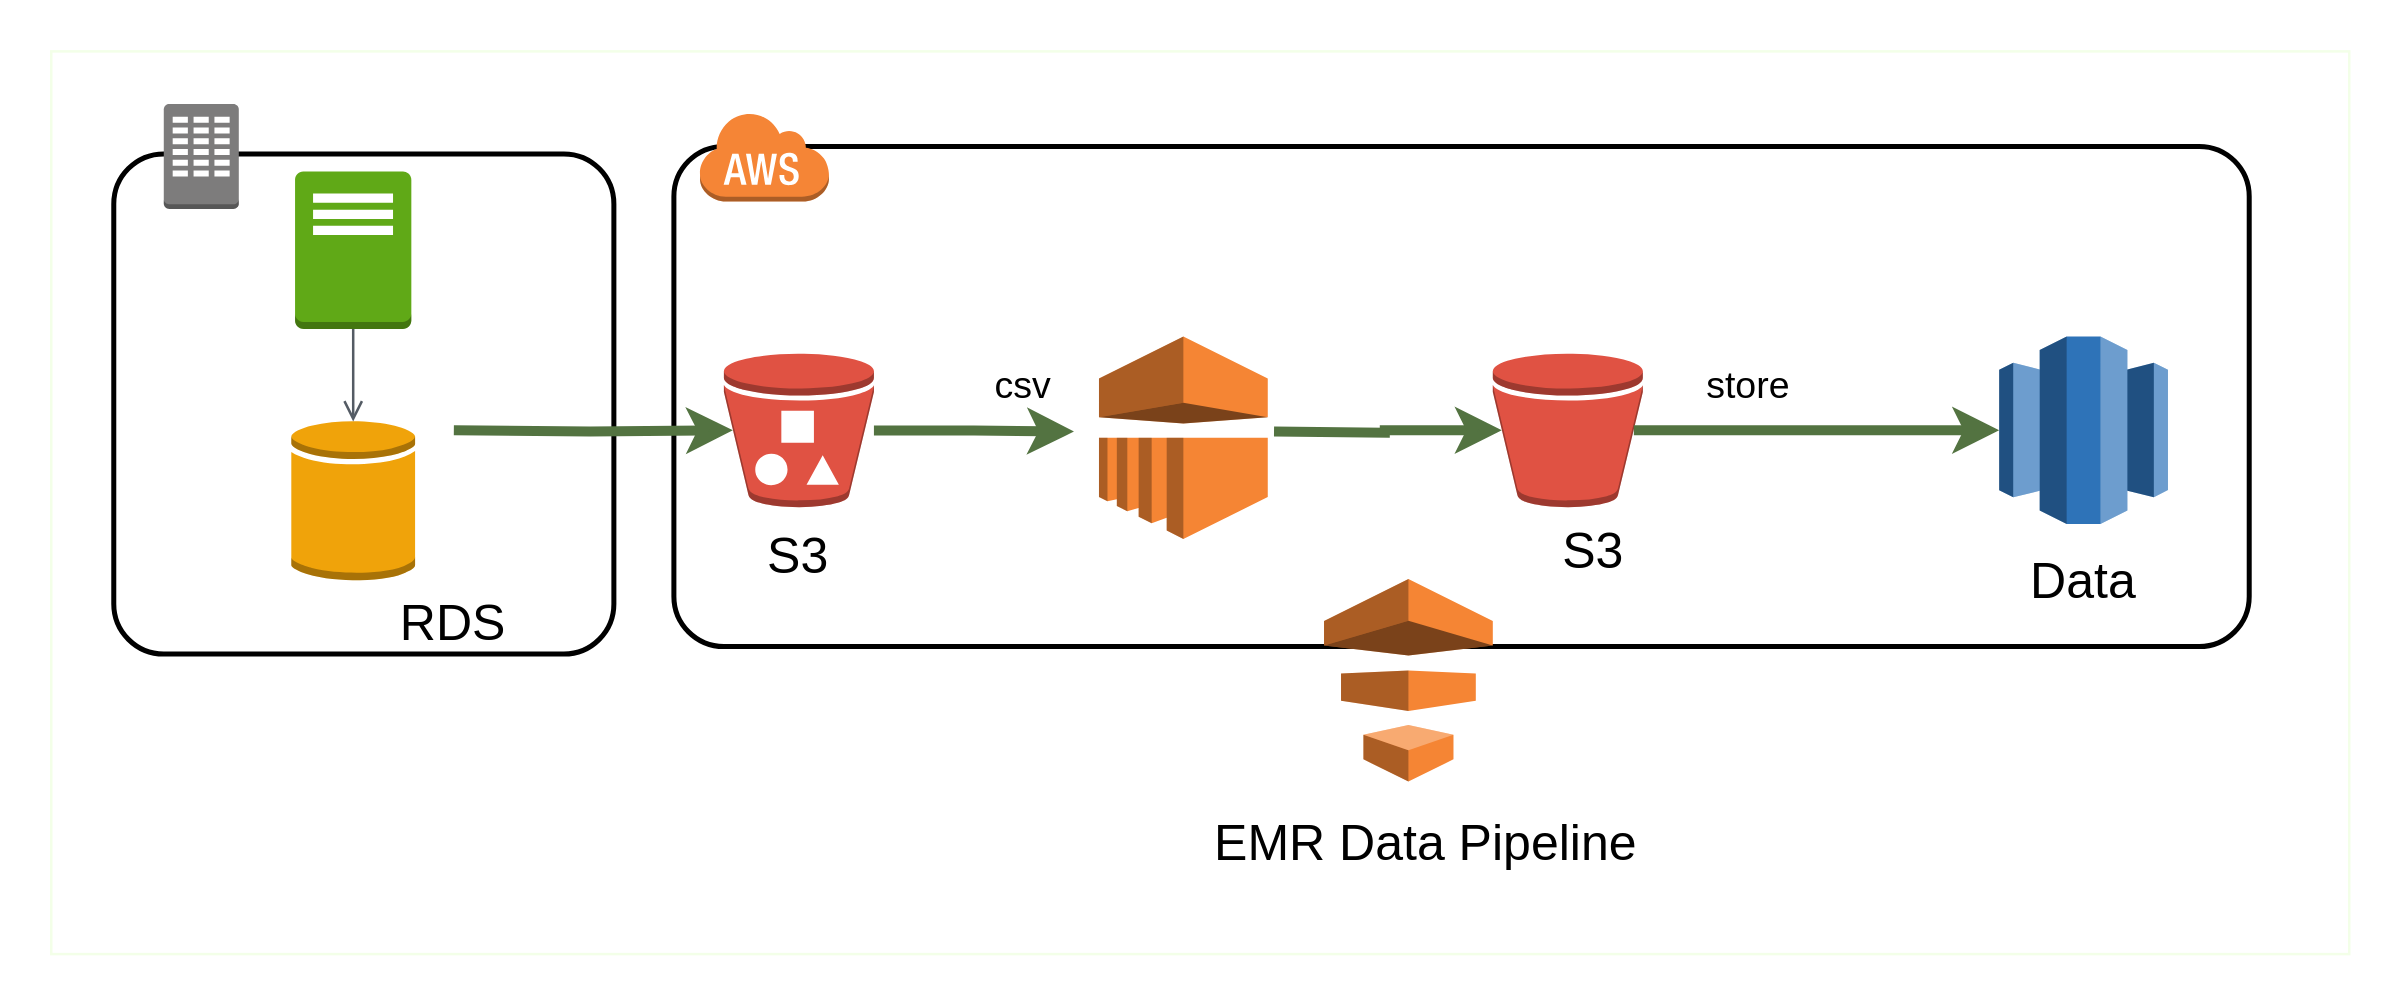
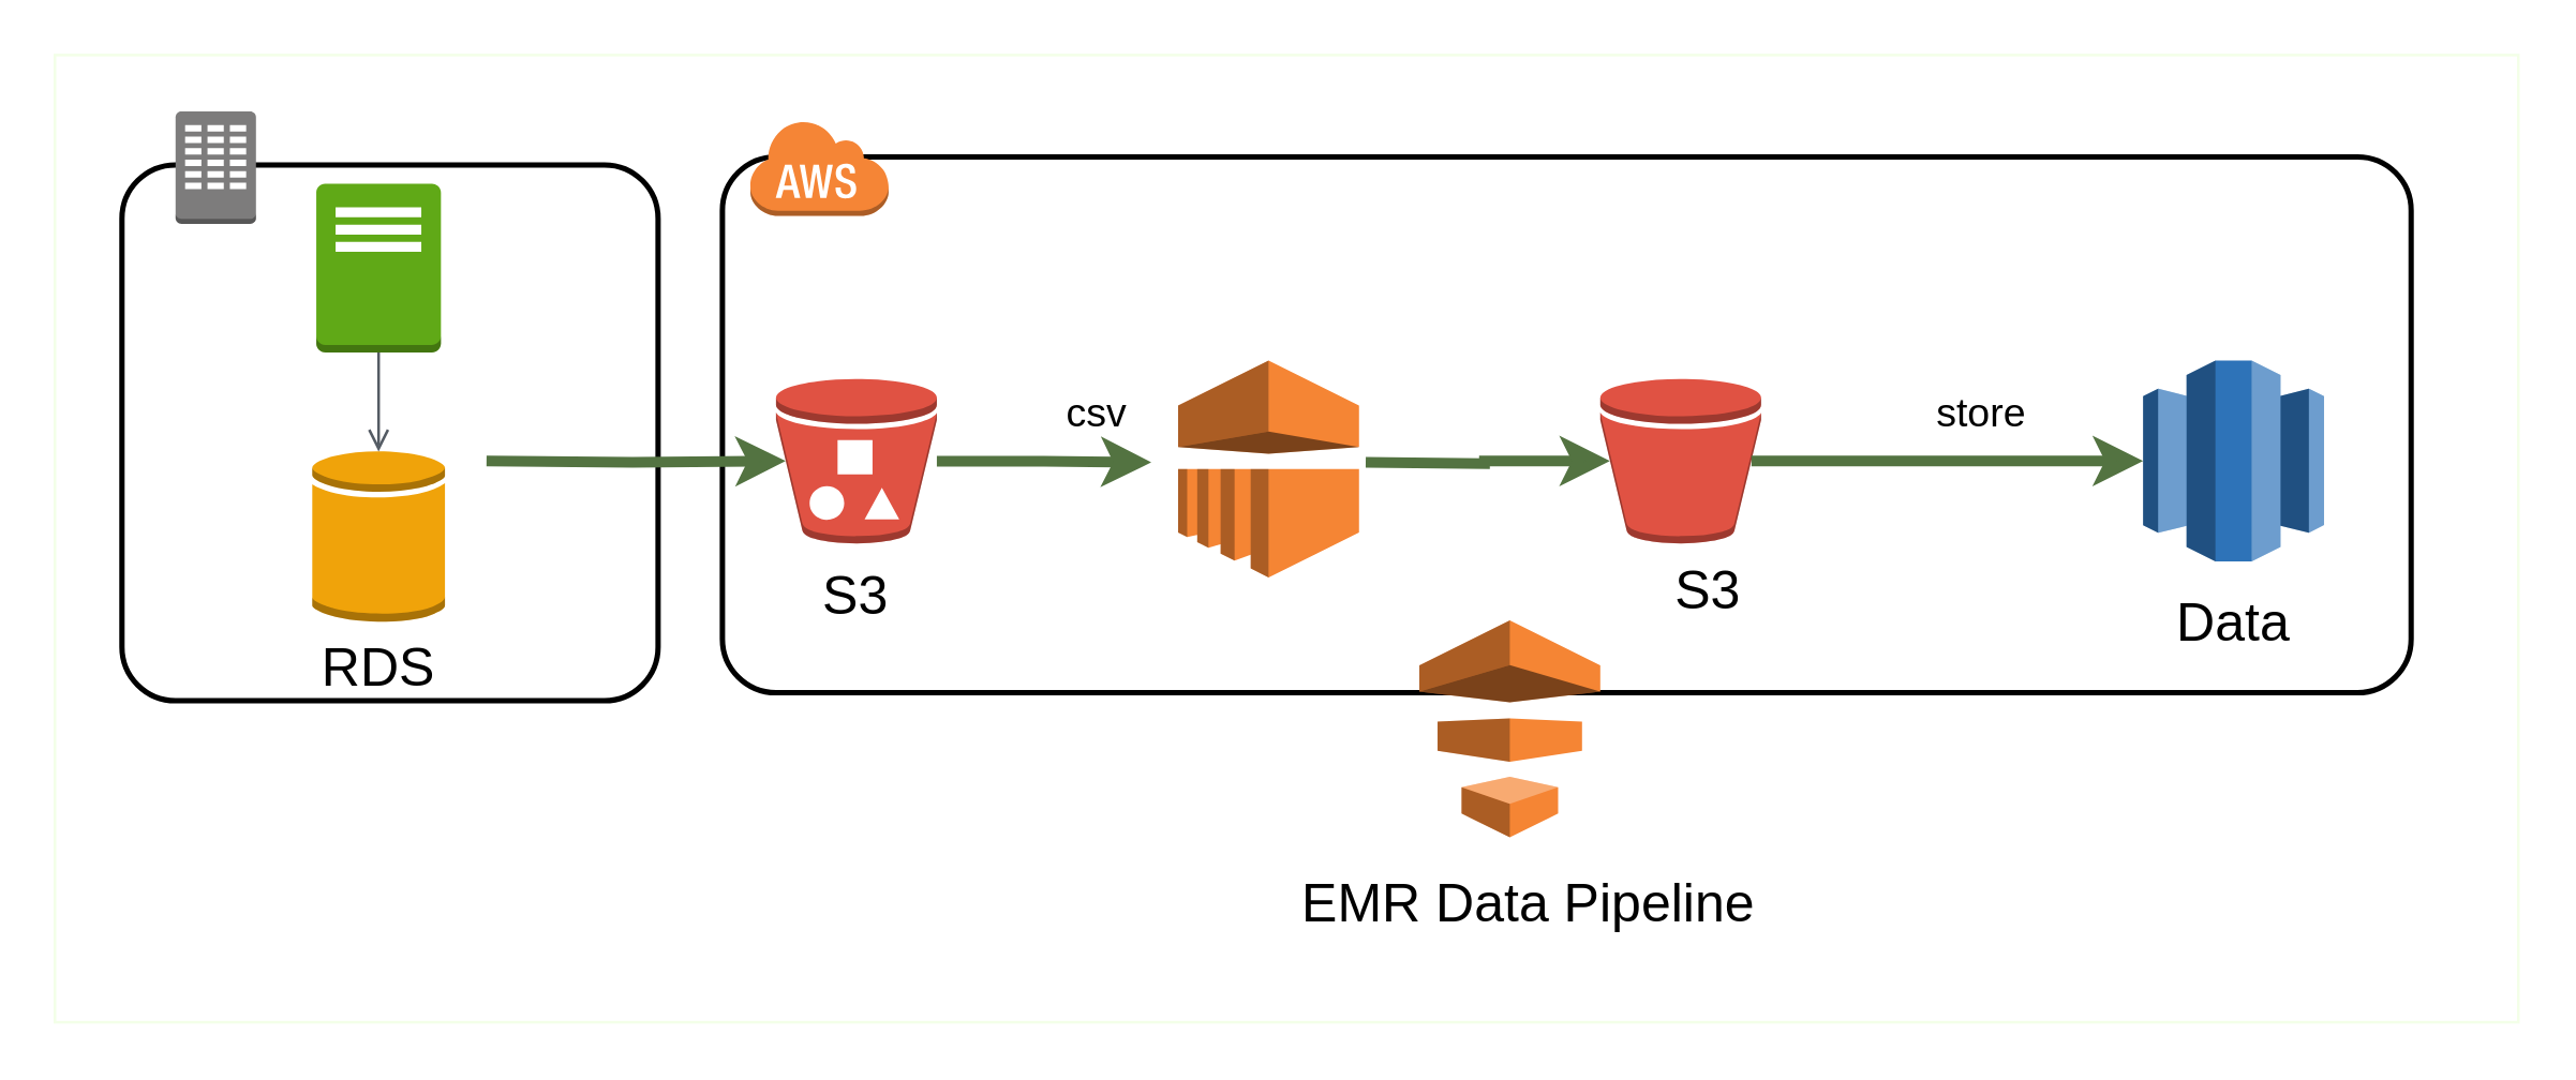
- <mxCell id="20" value="&lt;span style=&quot;font-size: 15px&quot;&gt;store&lt;/span&gt;" style="text;html=1;strokeColor=none;fillColor=none;align=center;verticalAlign=middle;whiteSpace=wrap;rounded=0;fontSize=20;" parent="1" vertex="1"><mxGeometry x="679" y="140.75" width="40" height="20" as="geometry" /></mxCell>
+ <mxCell id="20" value="&lt;span style=&quot;font-size: 15px&quot;&gt;store&lt;/span&gt;" style="text;html=1;strokeColor=none;fillColor=none;align=center;verticalAlign=middle;whiteSpace=wrap;rounded=0;fontSize=20;" parent="1" vertex="1"><mxGeometry x="719" y="140.75" width="40" height="20" as="geometry" /></mxCell>
- <mxCell id="18" value="RDS" style="text;html=1;strokeColor=none;fillColor=none;align=center;verticalAlign=middle;whiteSpace=wrap;rounded=0;fontSize=20;" parent="1" vertex="1"><mxGeometry x="161" y="238" width="40" height="20" as="geometry" /></mxCell>
+ <mxCell id="18" value="RDS" style="text;html=1;strokeColor=none;fillColor=none;align=center;verticalAlign=middle;whiteSpace=wrap;rounded=0;fontSize=20;" parent="1" vertex="1"><mxGeometry x="121" y="238" width="40" height="20" as="geometry" /></mxCell>
